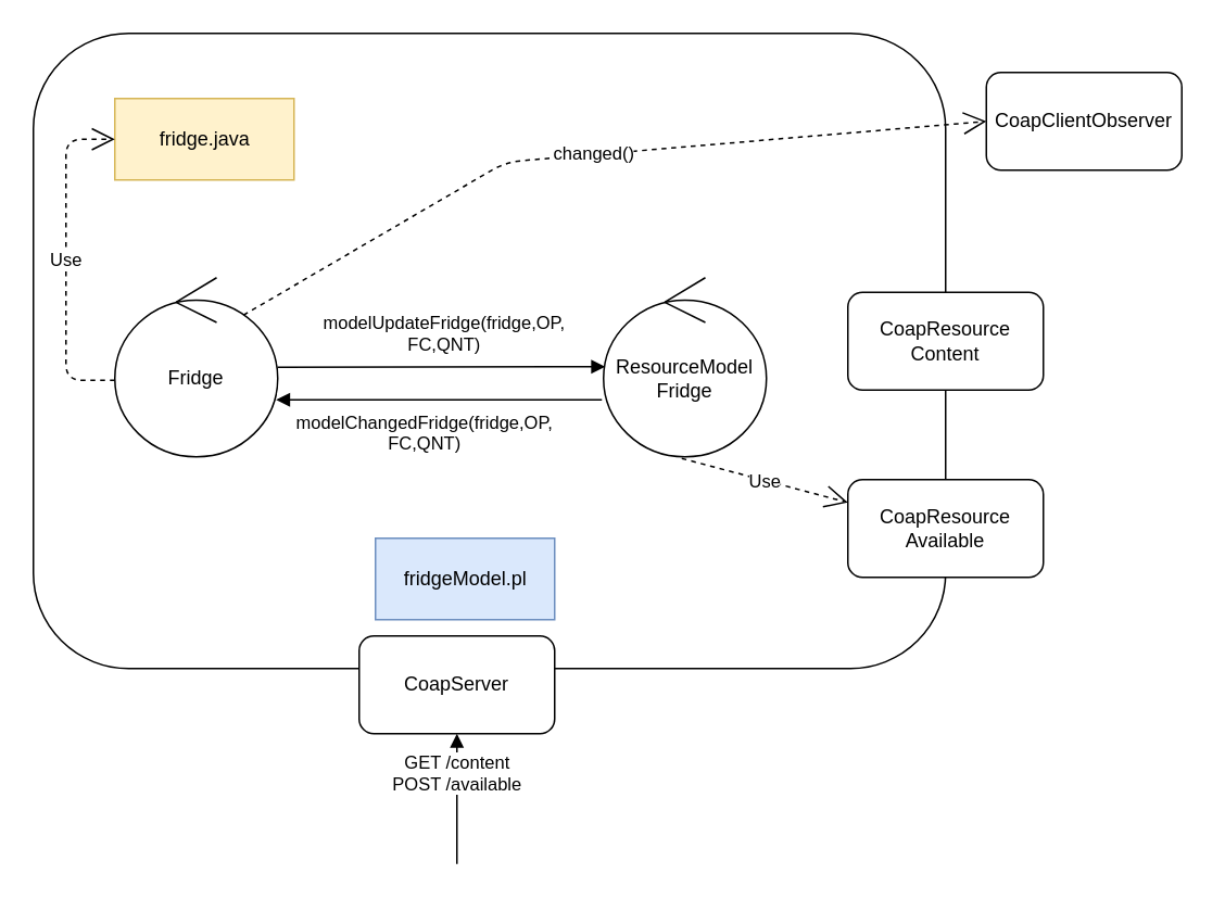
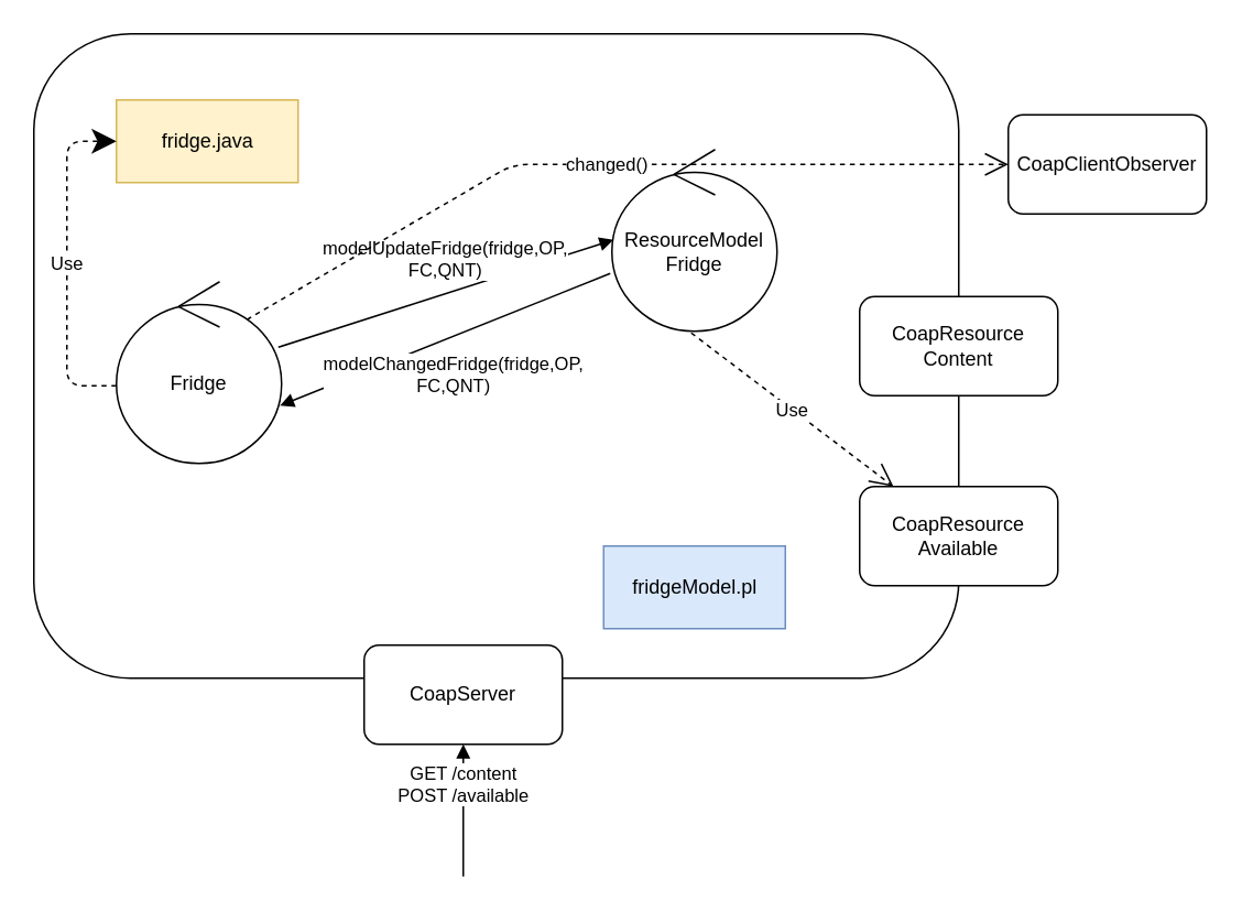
- <mxCell id="15" value="CoapClientObserver" style="rounded=1;whiteSpace=wrap;html=1;" vertex="1" parent="1"><mxGeometry x="605" y="44" width="120" height="60" as="geometry" /></mxCell>
+ <mxCell id="15" value="CoapClientObserver" style="rounded=1;whiteSpace=wrap;html=1;" vertex="1" parent="1"><mxGeometry x="610" y="69" width="120" height="60" as="geometry" /></mxCell>
- <mxCell id="9" value="Use" style="endArrow=open;endSize=12;dashed=1;html=1;exitX=0;exitY=0.573;exitDx=0;exitDy=0;exitPerimeter=0;entryX=0;entryY=0.5;entryDx=0;entryDy=0;" parent="1" source="3" target="8" edge="1"><mxGeometry width="160" relative="1" as="geometry"><mxPoint x="428" y="290.99" as="sourcePoint" /><mxPoint x="430" y="340" as="targetPoint" /><Array as="points"><mxPoint x="40" y="233" /><mxPoint x="40" y="85" /></Array></mxGeometry></mxCell>
+ <mxCell id="9" value="Use" style="endArrow=classic;endSize=12;dashed=1;html=1;exitX=0;exitY=0.573;exitDx=0;exitDy=0;exitPerimeter=0;entryX=0;entryY=0.5;entryDx=0;entryDy=0;" parent="1" source="3" target="8" edge="1"><mxGeometry width="160" relative="1" as="geometry"><mxPoint x="428" y="290.99" as="sourcePoint" /><mxPoint x="430" y="340" as="targetPoint" /><Array as="points"><mxPoint x="40" y="233" /><mxPoint x="40" y="85" /></Array></mxGeometry></mxCell>
- <mxCell id="4" value="ResourceModel&lt;br&gt;Fridge" style="ellipse;shape=umlControl;whiteSpace=wrap;html=1;" parent="1" vertex="1"><mxGeometry x="370" y="170" width="100" height="110" as="geometry" /></mxCell>
+ <mxCell id="4" value="ResourceModel&lt;br&gt;Fridge" style="ellipse;shape=umlControl;whiteSpace=wrap;html=1;" parent="1" vertex="1"><mxGeometry x="370" y="90" width="100" height="110" as="geometry" /></mxCell>
- <mxCell id="6" value="fridgeModel.pl" style="html=1;fillColor=#dae8fc;strokeColor=#6c8ebf;" parent="1" vertex="1"><mxGeometry x="230" y="330" width="110" height="50" as="geometry" /></mxCell>
+ <mxCell id="6" value="fridgeModel.pl" style="html=1;fillColor=#dae8fc;strokeColor=#6c8ebf;" parent="1" vertex="1"><mxGeometry x="365" y="330" width="110" height="50" as="geometry" /></mxCell>
